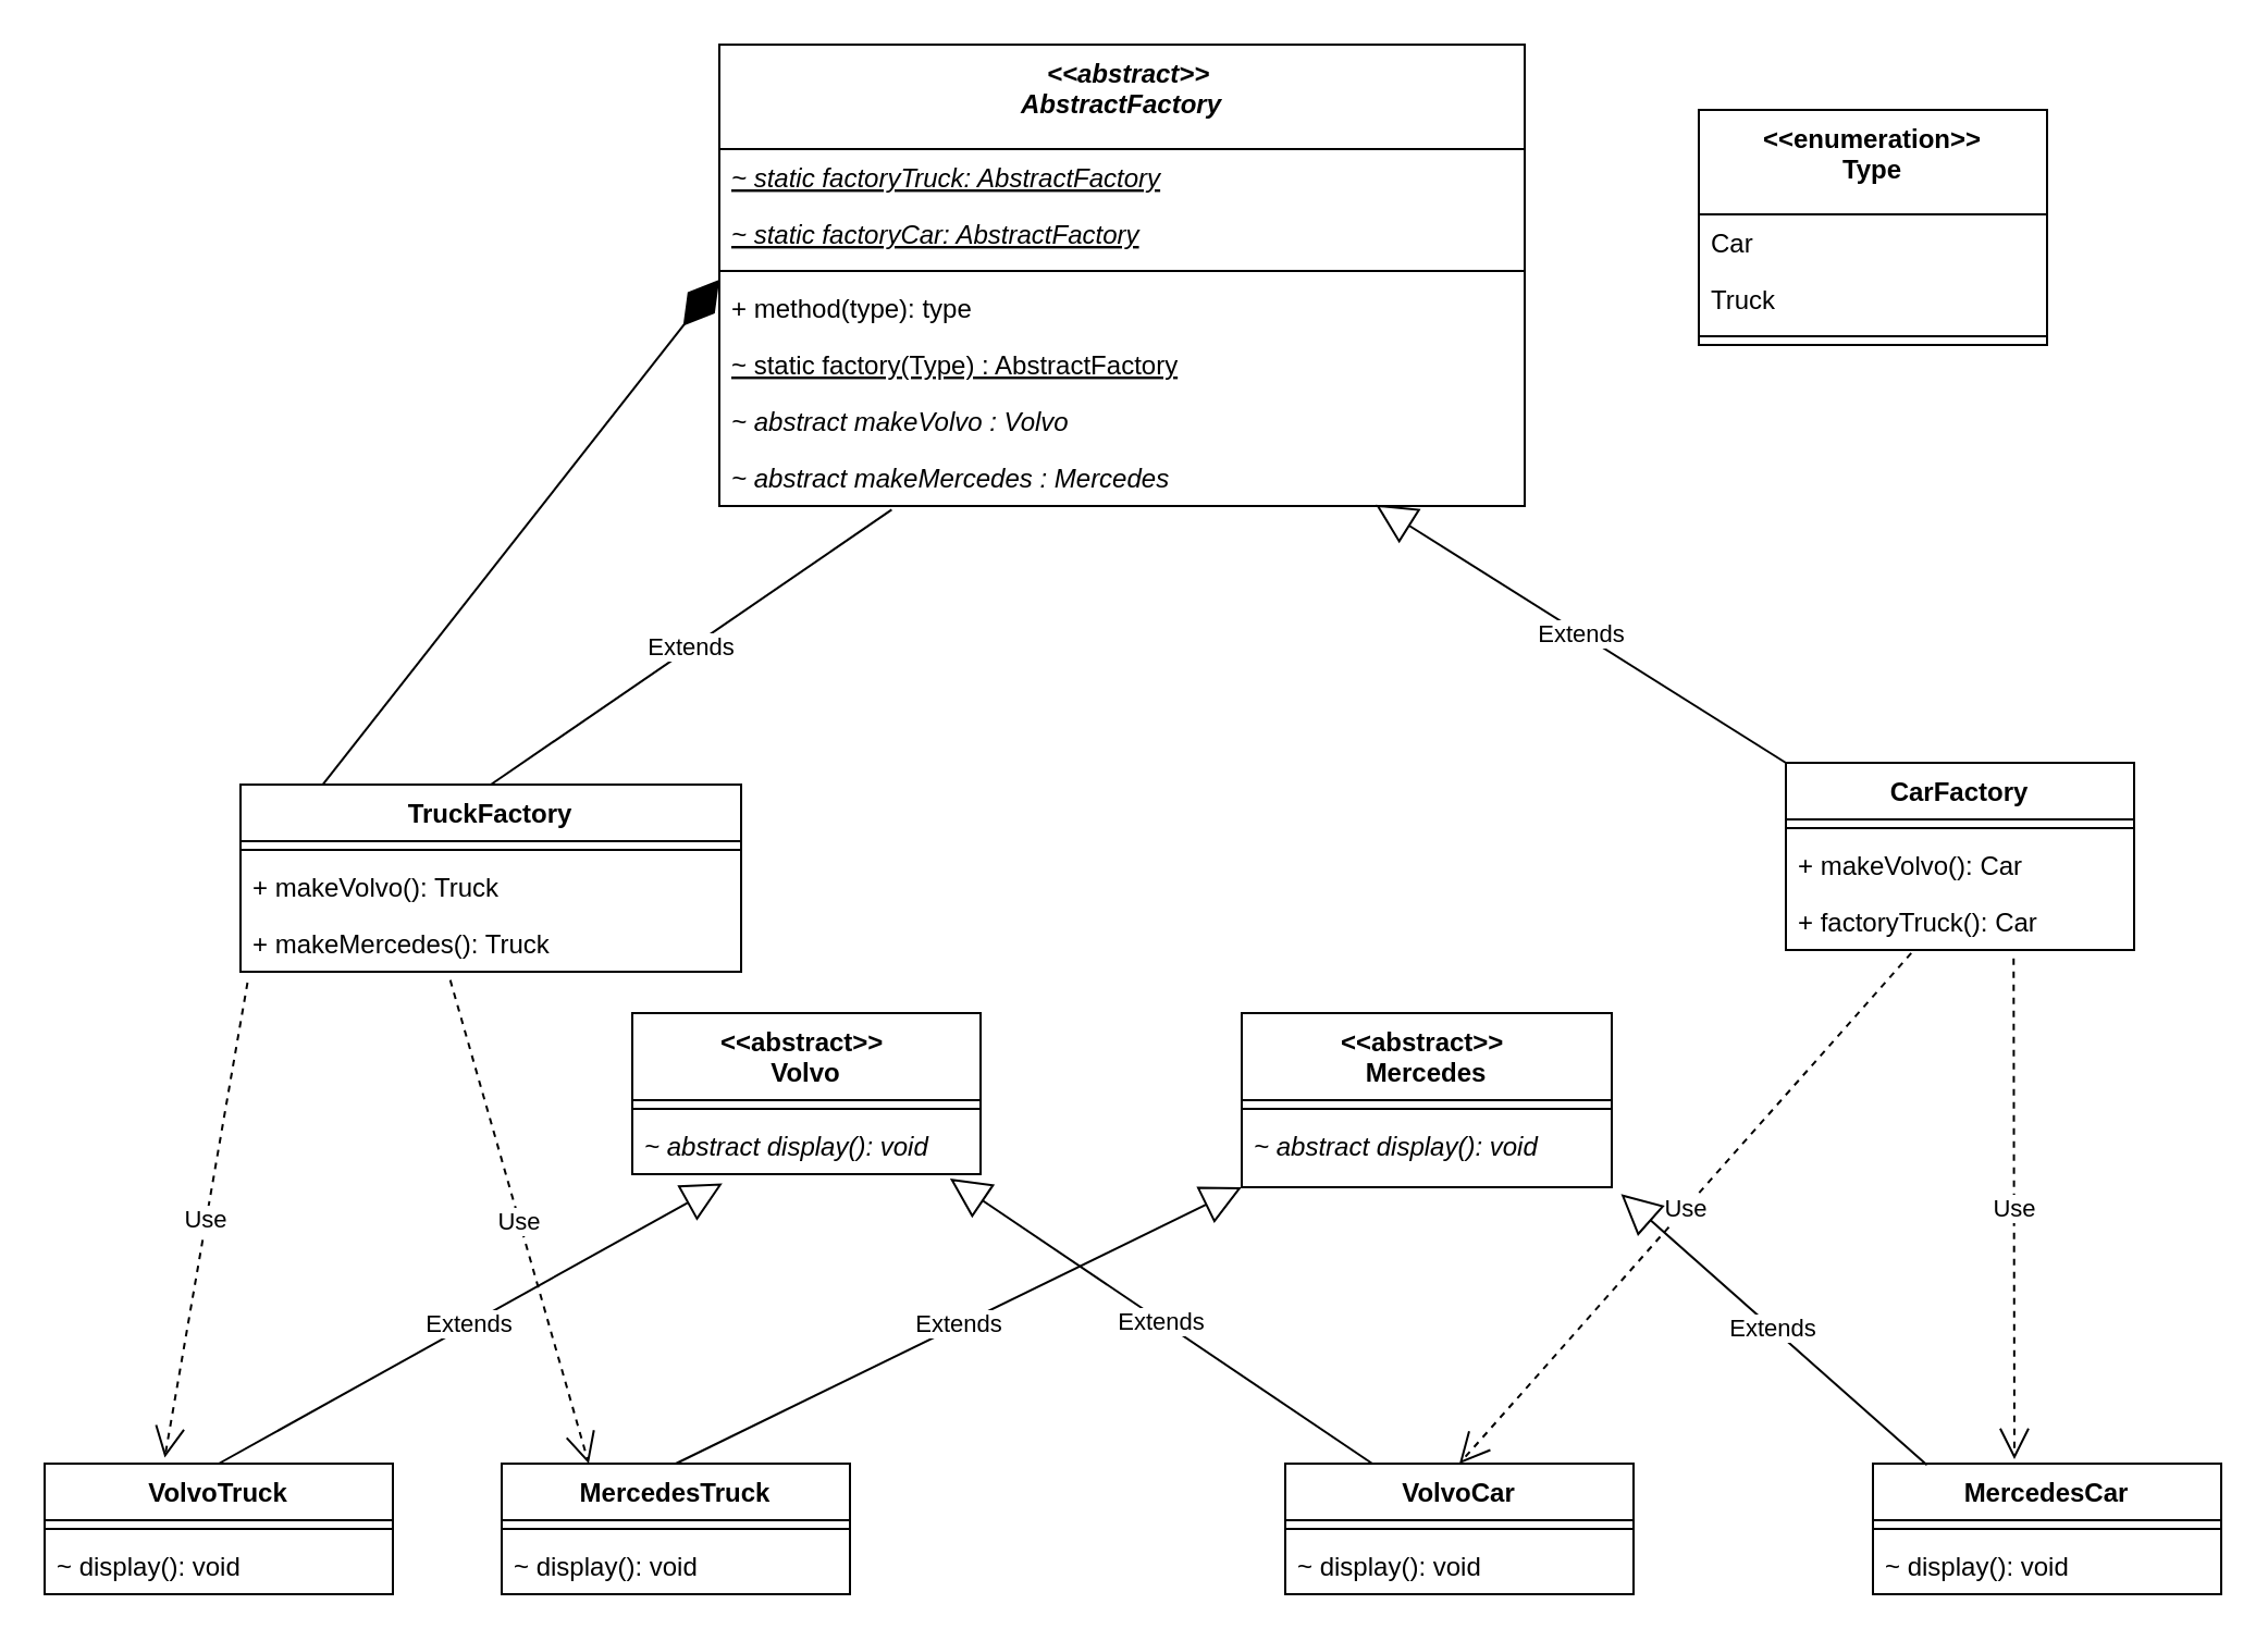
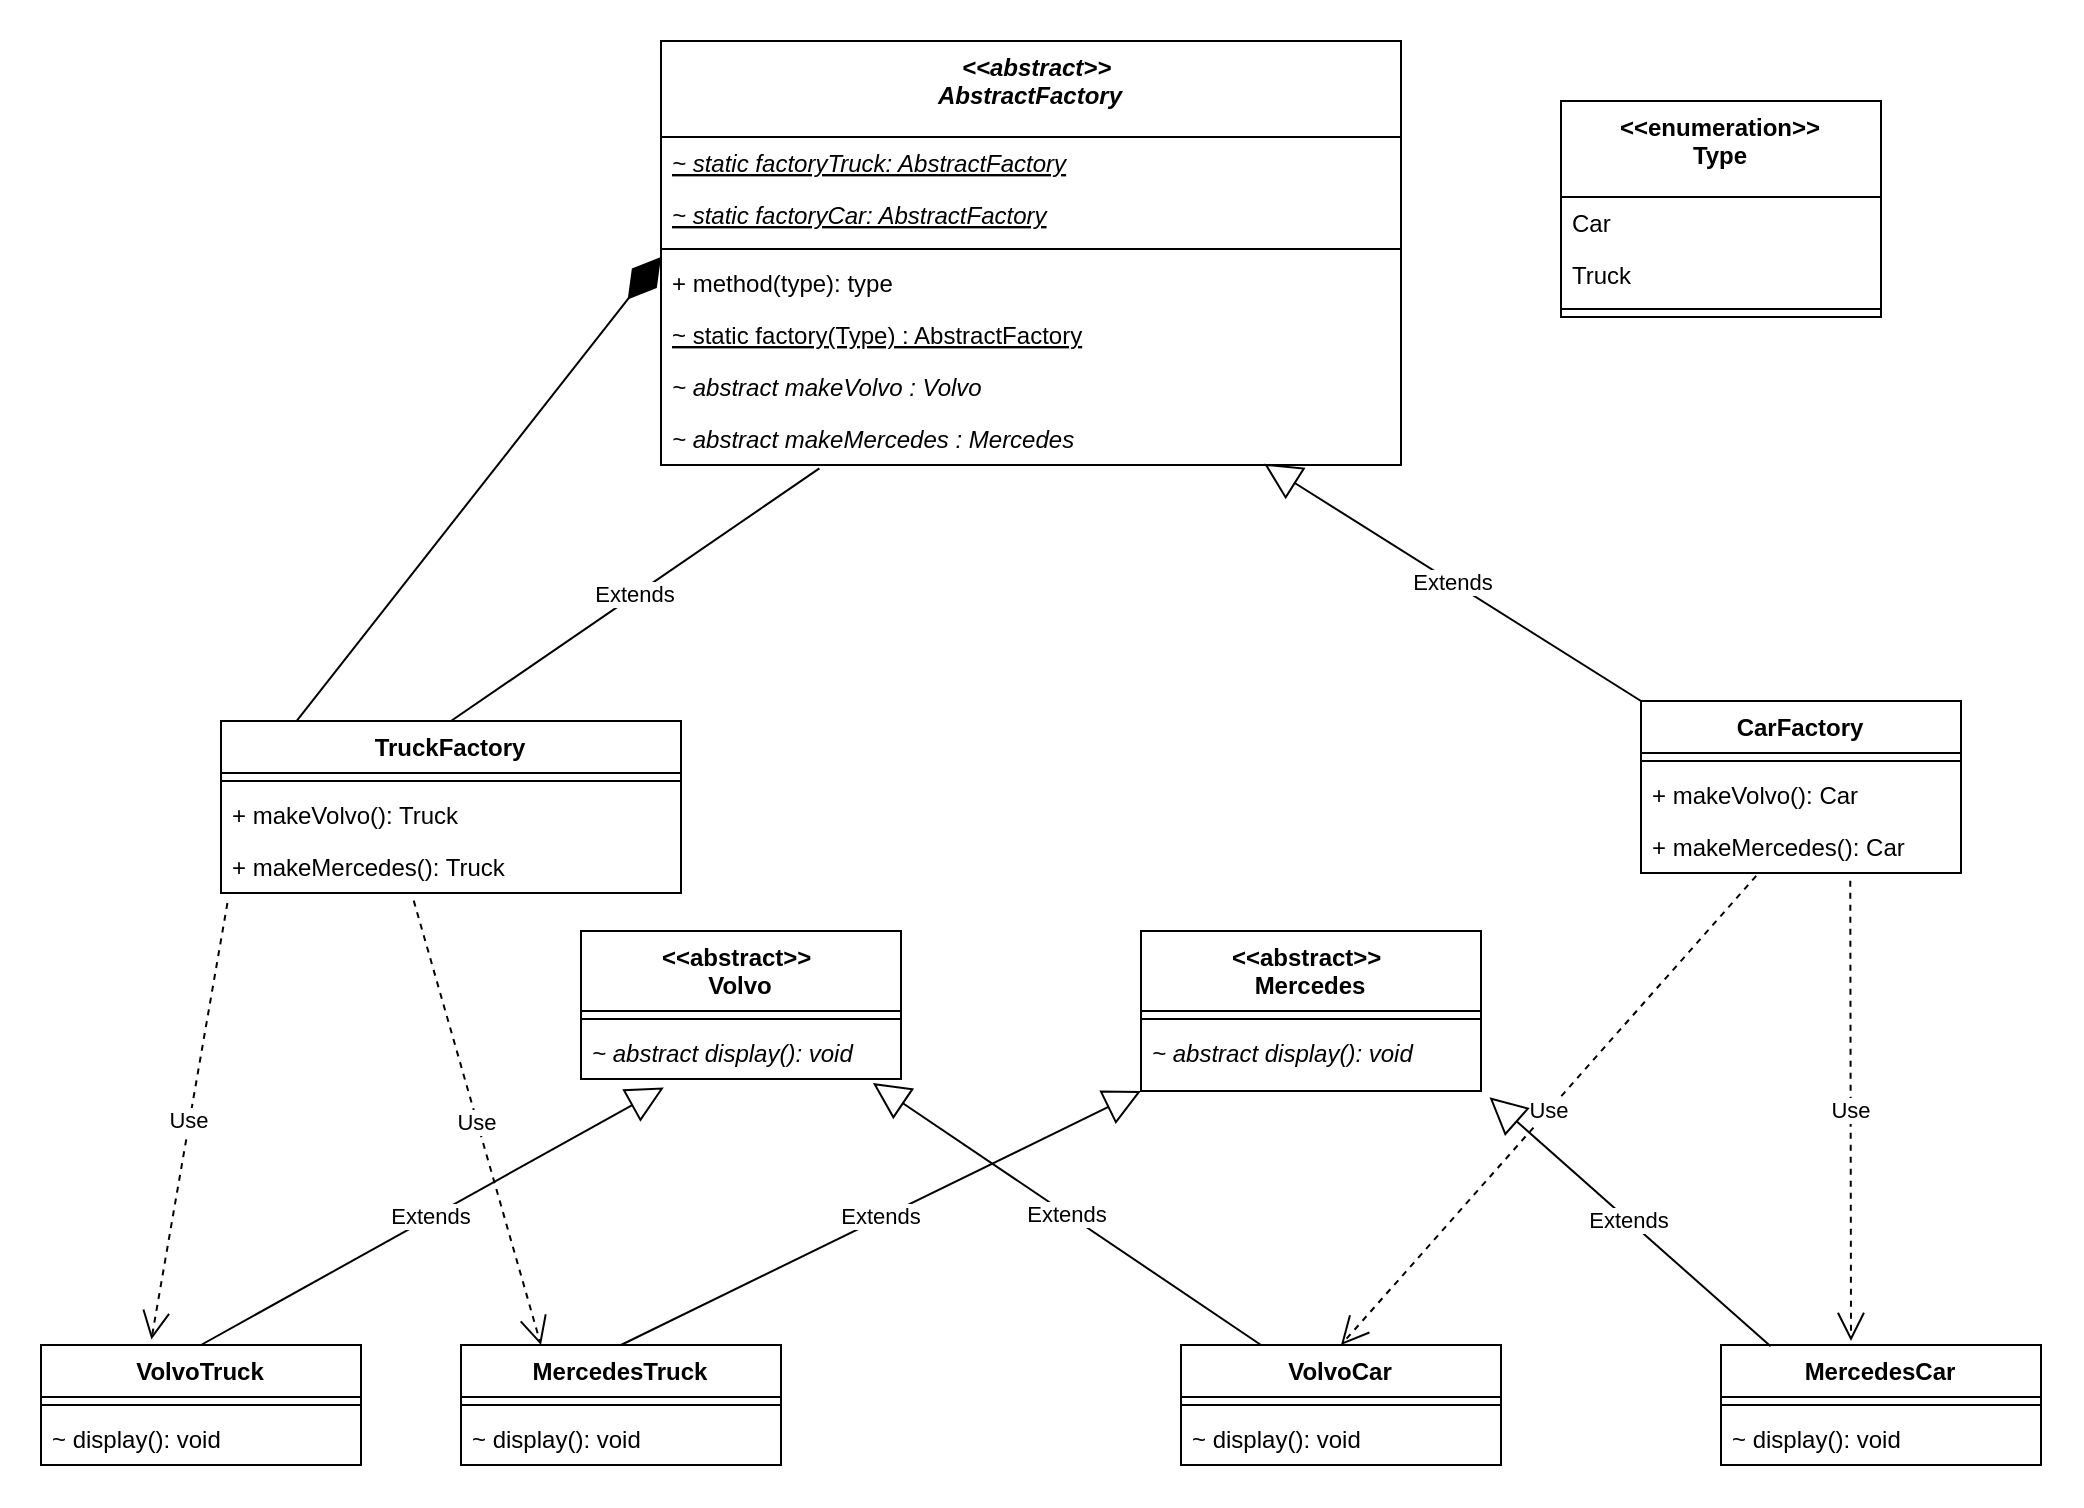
- <mxCell id="9" value="+ factoryTruck(): Car" style="text;strokeColor=none;fillColor=none;align=left;verticalAlign=top;spacingLeft=4;spacingRight=4;overflow=hidden;rotatable=0;points=[[0,0.5],[1,0.5]];portConstraint=eastwest;" parent="6" vertex="1"><mxGeometry y="60" width="160" height="26" as="geometry" /></mxCell>
+ <mxCell id="9" value="+ makeMercedes(): Car" style="text;strokeColor=none;fillColor=none;align=left;verticalAlign=top;spacingLeft=4;spacingRight=4;overflow=hidden;rotatable=0;points=[[0,0.5],[1,0.5]];portConstraint=eastwest;" parent="6" vertex="1"><mxGeometry y="60" width="160" height="26" as="geometry" /></mxCell>
